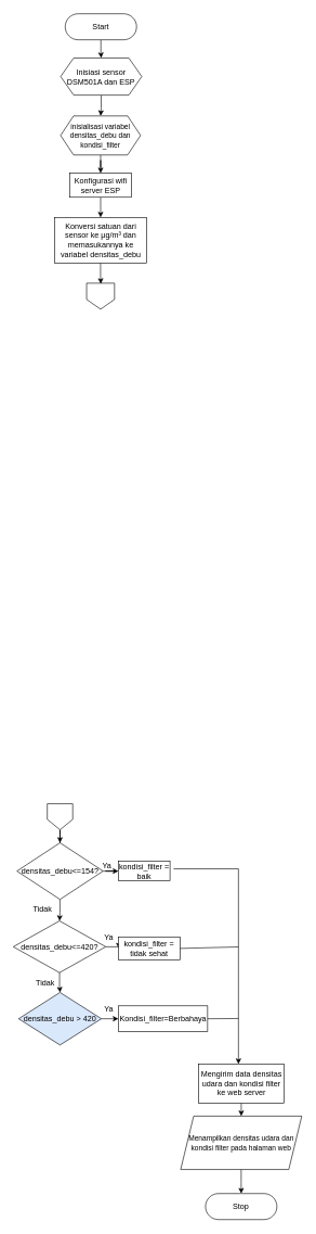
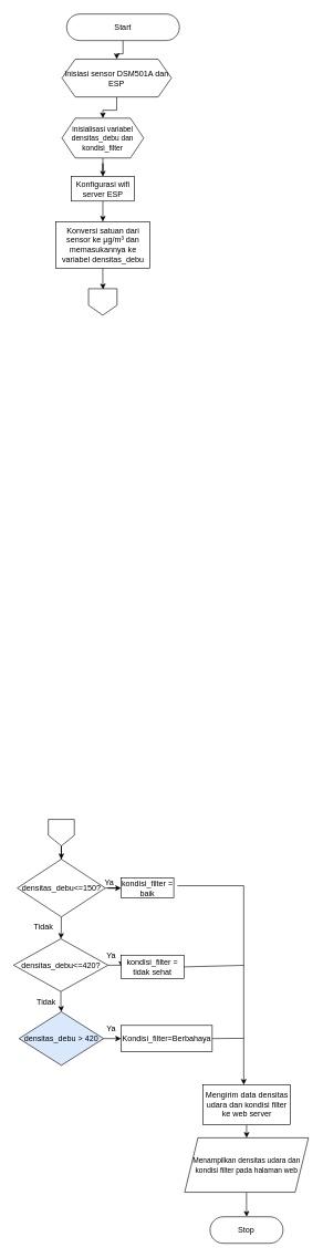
- <mxCell id="3" value="Start" style="html=1;dashed=0;whiteSpace=wrap;shape=mxgraph.dfd.start" vertex="1" parent="1"><mxGeometry x="100" y="20" width="110" height="40" as="geometry" /></mxCell>
+ <mxCell id="3" value="Start" style="html=1;dashed=0;whiteSpace=wrap;shape=mxgraph.dfd.start" vertex="1" parent="1"><mxGeometry x="100" y="20" width="170" height="40" as="geometry" /></mxCell>
- <mxCell id="5" value="Inisiasi sensor DSM501A dan ESP" style="shape=hexagon;perimeter=hexagonPerimeter2;whiteSpace=wrap;html=1;fixedSize=1;dashed=0;" vertex="1" parent="1"><mxGeometry x="93" y="88" width="125" height="57" as="geometry" /></mxCell>
+ <mxCell id="5" value="Inisiasi sensor DSM501A dan ESP" style="shape=hexagon;perimeter=hexagonPerimeter2;whiteSpace=wrap;html=1;fixedSize=1;dashed=0;" vertex="1" parent="1"><mxGeometry x="93" y="88" width="165" height="57" as="geometry" /></mxCell>
- <mxCell id="15" value="densitas_debu&amp;lt;=154?" style="rhombus;whiteSpace=wrap;html=1;dashed=0;" vertex="1" parent="1"><mxGeometry x="25.63" y="1294" width="132.74" height="87" as="geometry" /></mxCell>
+ <mxCell id="15" value="densitas_debu&amp;lt;=150?" style="rhombus;whiteSpace=wrap;html=1;dashed=0;" vertex="1" parent="1"><mxGeometry x="25.63" y="1294" width="132.74" height="87" as="geometry" /></mxCell>
